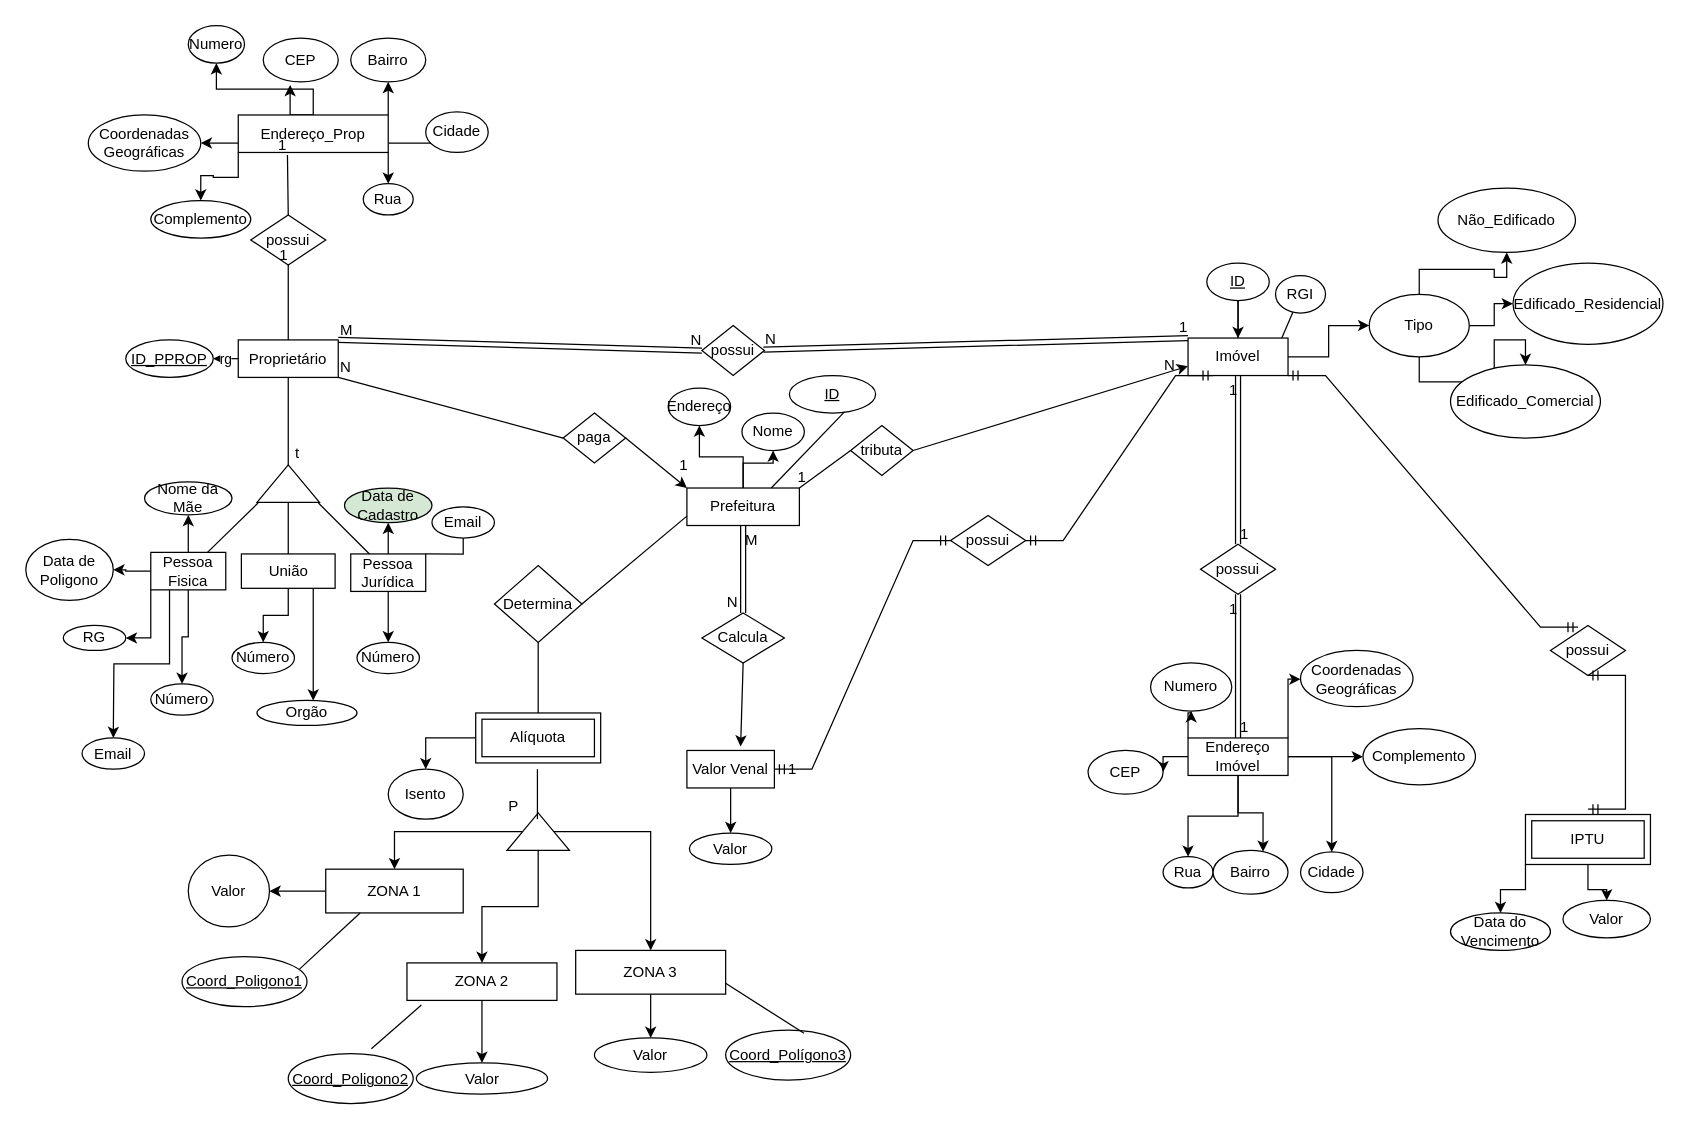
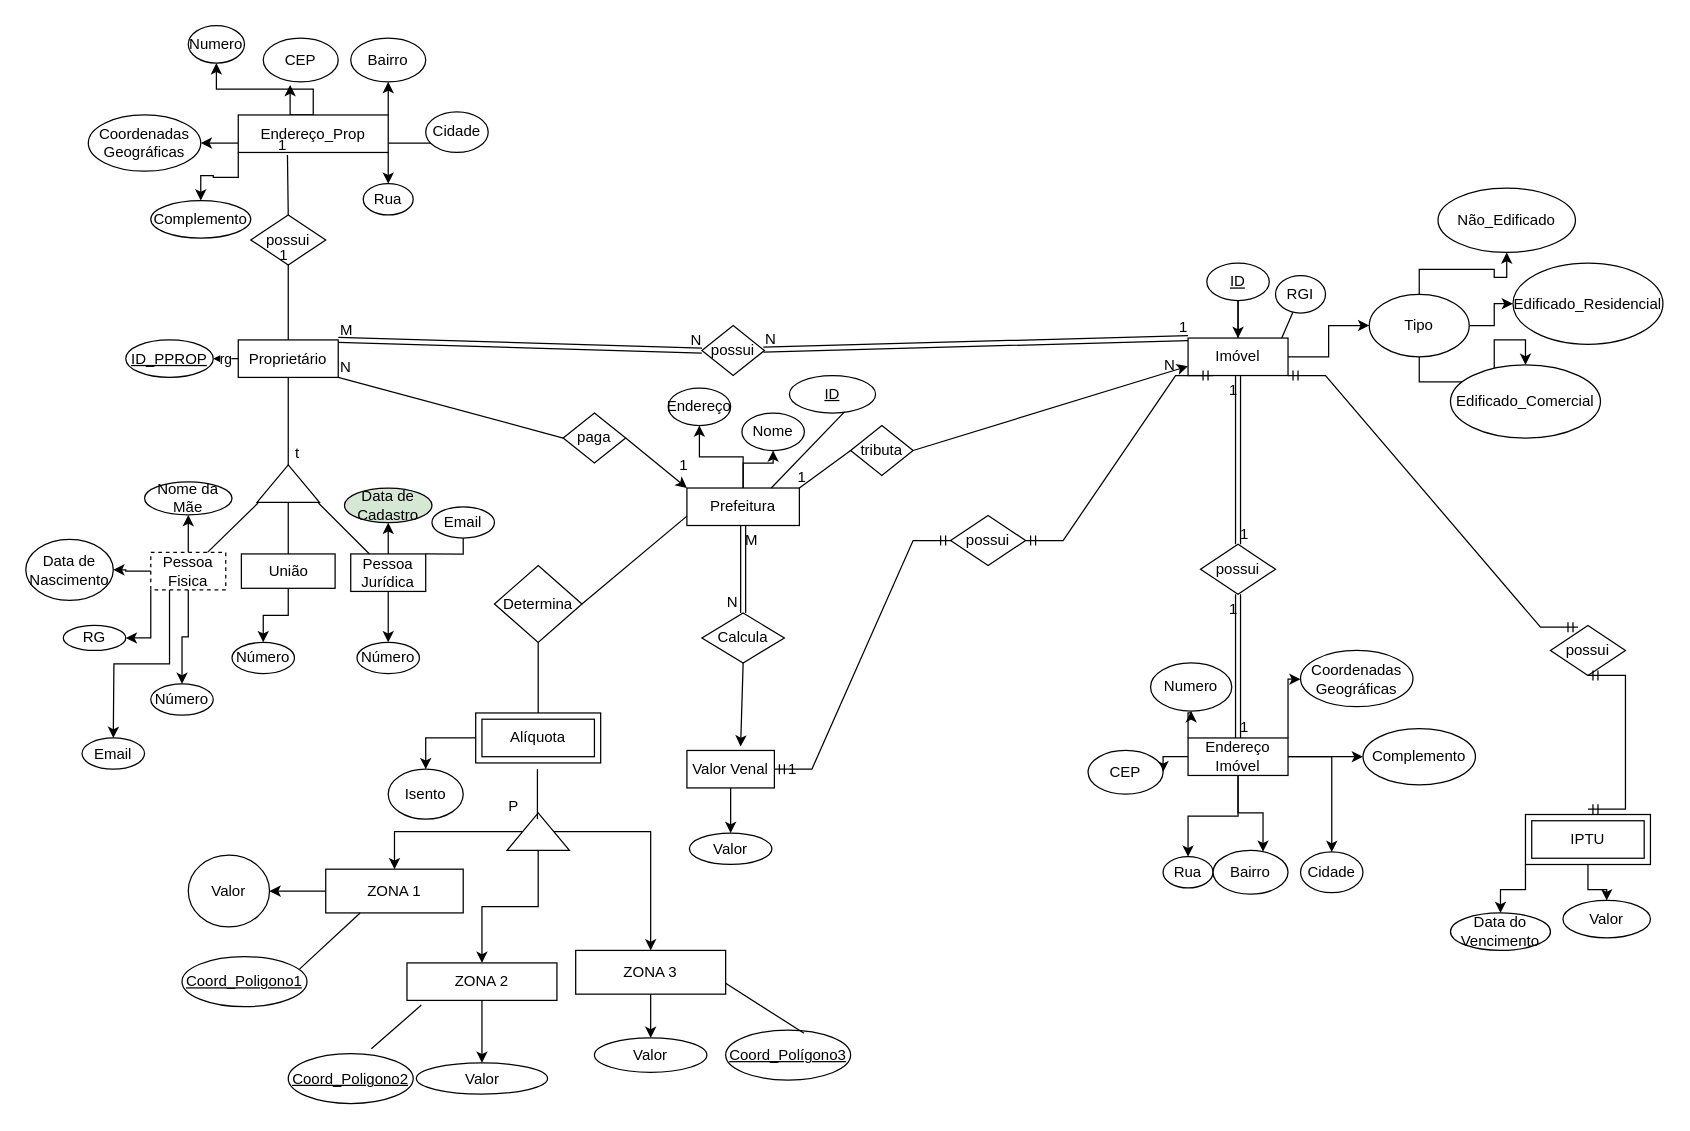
- <mxCell id="136" value="Data de Poligono" style="ellipse;whiteSpace=wrap;html=1;rounded=0;" vertex="1" parent="1"><mxGeometry x="20" y="431" width="70" height="49" as="geometry" /></mxCell>
+ <mxCell id="136" value="Data de Nascimento" style="ellipse;whiteSpace=wrap;html=1;rounded=0;" vertex="1" parent="1"><mxGeometry x="20" y="431" width="70" height="49" as="geometry" /></mxCell>
- <mxCell id="31" value="Pessoa Fisica" style="rounded=0;whiteSpace=wrap;html=1;" parent="1" vertex="1"><mxGeometry x="120" y="441.5" width="60" height="30" as="geometry" /></mxCell>
+ <mxCell id="31" value="Pessoa Fisica" style="rounded=0;whiteSpace=wrap;html=1;dashed=1;" parent="1" vertex="1"><mxGeometry x="120" y="441.5" width="60" height="30" as="geometry" /></mxCell>
- <mxCell id="87" style="edgeStyle=orthogonalEdgeStyle;rounded=0;orthogonalLoop=1;jettySize=auto;html=1;exitX=0.75;exitY=1;exitDx=0;exitDy=0;" edge="1" parent="1" source="88" target="142"><mxGeometry relative="1" as="geometry"><mxPoint x="230" y="610" as="targetPoint" /><Array as="points"><mxPoint x="250" y="470" /></Array></mxGeometry></mxCell>
- <mxCell id="142" value="Orgão" style="ellipse;whiteSpace=wrap;html=1;align=center;" vertex="1" parent="1"><mxGeometry x="205" y="560" width="80" height="20" as="geometry" /></mxCell>
